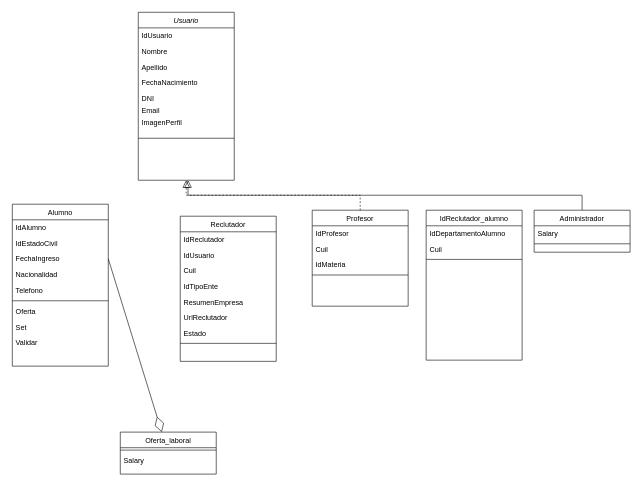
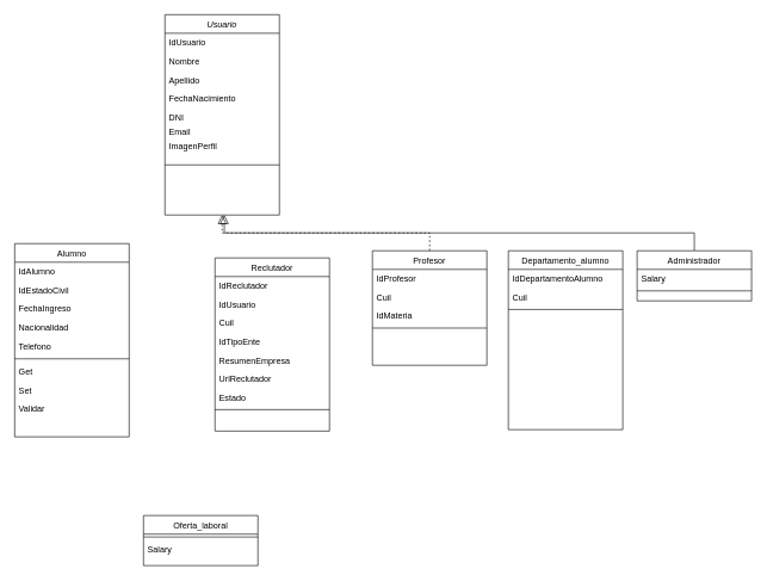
- <mxCell id="36" value="IdReclutador_alumno" style="swimlane;fontStyle=0;align=center;verticalAlign=top;childLayout=stackLayout;horizontal=1;startSize=26;horizontalStack=0;resizeParent=1;resizeLast=0;collapsible=1;marginBottom=0;rounded=0;shadow=0;strokeWidth=1;" parent="1" vertex="1"><mxGeometry x="710" y="350" width="160" height="250" as="geometry"><mxRectangle x="340" y="380" width="170" height="26" as="alternateBounds" /></mxGeometry></mxCell>
+ <mxCell id="36" value="Departamento_alumno" style="swimlane;fontStyle=0;align=center;verticalAlign=top;childLayout=stackLayout;horizontal=1;startSize=26;horizontalStack=0;resizeParent=1;resizeLast=0;collapsible=1;marginBottom=0;rounded=0;shadow=0;strokeWidth=1;" parent="1" vertex="1"><mxGeometry x="710" y="350" width="160" height="250" as="geometry"><mxRectangle x="340" y="380" width="170" height="26" as="alternateBounds" /></mxGeometry></mxCell>
- <mxCell id="18" value="Oferta" style="text;align=left;verticalAlign=top;spacingLeft=4;spacingRight=4;overflow=hidden;rotatable=0;points=[[0,0.5],[1,0.5]];portConstraint=eastwest;rounded=0;shadow=0;html=0;" parent="11" vertex="1"><mxGeometry y="166" width="160" height="26" as="geometry" /></mxCell>
+ <mxCell id="18" value="Get" style="text;align=left;verticalAlign=top;spacingLeft=4;spacingRight=4;overflow=hidden;rotatable=0;points=[[0,0.5],[1,0.5]];portConstraint=eastwest;rounded=0;shadow=0;html=0;" parent="11" vertex="1"><mxGeometry y="166" width="160" height="26" as="geometry" /></mxCell>
- <mxCell id="43" value="" style="endArrow=diamondThin;endFill=0;endSize=24;html=1;rounded=0;exitX=1;exitY=0.5;exitDx=0;exitDy=0;" parent="1" source="14" target="40" edge="1"><mxGeometry width="160" relative="1" as="geometry"><mxPoint x="221.882" y="462" as="sourcePoint" /><mxPoint x="500" y="380" as="targetPoint" /></mxGeometry></mxCell>
